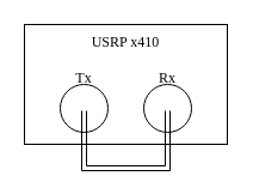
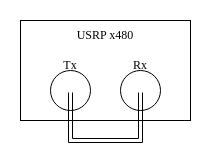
- <mxCell id="3" value="USRP x410" style="text;html=1;align=center;verticalAlign=middle;whiteSpace=wrap;rounded=0;fontFamily=modern;fontSource=https%3A%2F%2Fsourceforge.net%2Fprojects%2Fcm-unicode%2F;" vertex="1" parent="1"><mxGeometry x="50" y="20" width="110" height="30" as="geometry" /></mxCell>
+ <mxCell id="3" value="USRP x480" style="text;html=1;align=center;verticalAlign=middle;whiteSpace=wrap;rounded=0;fontFamily=modern;fontSource=https%3A%2F%2Fsourceforge.net%2Fprojects%2Fcm-unicode%2F;" vertex="1" parent="1"><mxGeometry x="50" y="20" width="110" height="30" as="geometry" /></mxCell>
